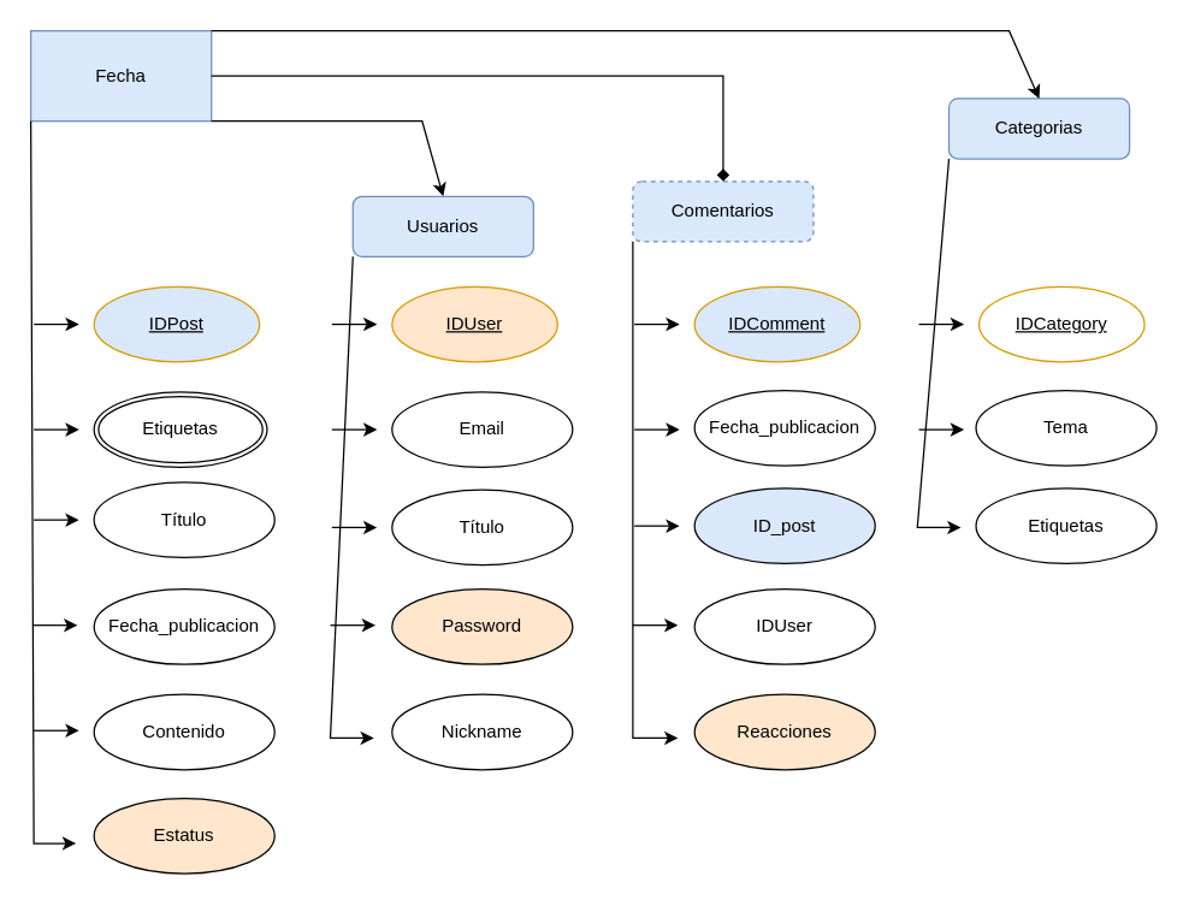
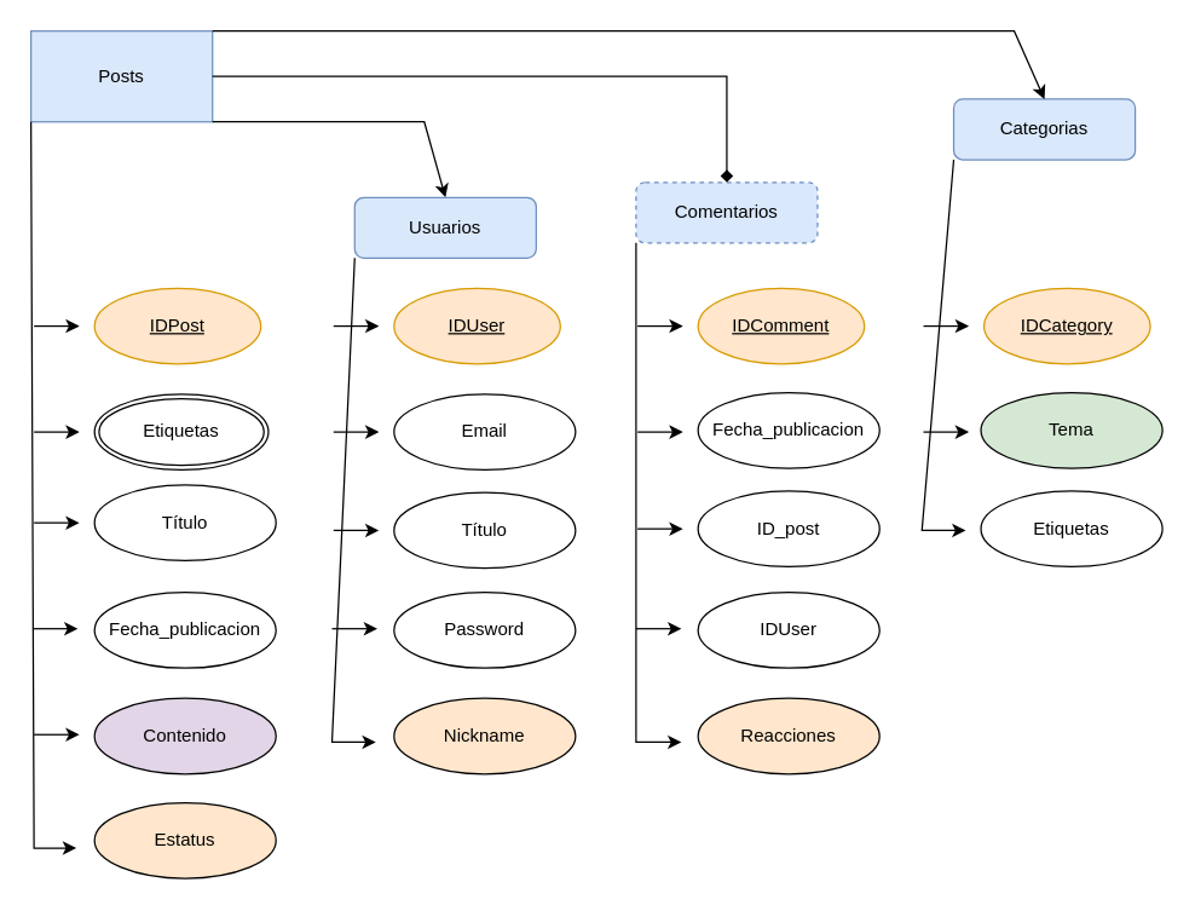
- <mxCell id="2" value="&lt;font color=&quot;#000000&quot;&gt;Fecha&lt;/font&gt;" style="rounded=0;whiteSpace=wrap;html=1;fillColor=#dae8fc;strokeColor=#6c8ebf;" vertex="1" parent="1"><mxGeometry x="20" y="20" width="120" height="60" as="geometry" /></mxCell>
+ <mxCell id="2" value="&lt;font color=&quot;#000000&quot;&gt;Posts&lt;/font&gt;" style="rounded=0;whiteSpace=wrap;html=1;fillColor=#dae8fc;strokeColor=#6c8ebf;" vertex="1" parent="1"><mxGeometry x="20" y="20" width="120" height="60" as="geometry" /></mxCell>
- <mxCell id="3" value="&lt;font color=&quot;#000000&quot;&gt;&lt;u&gt;IDPost&lt;/u&gt;&lt;/font&gt;" style="ellipse;whiteSpace=wrap;html=1;fillColor=#dae8fc;strokeColor=#d79b00;" vertex="1" parent="1"><mxGeometry x="62" y="190" width="110" height="50" as="geometry" /></mxCell>
+ <mxCell id="3" value="&lt;font color=&quot;#000000&quot;&gt;&lt;u&gt;IDPost&lt;/u&gt;&lt;/font&gt;" style="ellipse;whiteSpace=wrap;html=1;fillColor=#ffe6cc;strokeColor=#d79b00;" vertex="1" parent="1"><mxGeometry x="62" y="190" width="110" height="50" as="geometry" /></mxCell>
- <mxCell id="24" value="&lt;font color=&quot;#000000&quot;&gt;&lt;u&gt;IDComment&lt;/u&gt;&lt;/font&gt;" style="ellipse;whiteSpace=wrap;html=1;fillColor=#dae8fc;strokeColor=#d79b00;" vertex="1" parent="1"><mxGeometry x="461" y="190" width="110" height="50" as="geometry" /></mxCell>
+ <mxCell id="24" value="&lt;font color=&quot;#000000&quot;&gt;&lt;u&gt;IDComment&lt;/u&gt;&lt;/font&gt;" style="ellipse;whiteSpace=wrap;html=1;fillColor=#ffe6cc;strokeColor=#d79b00;" vertex="1" parent="1"><mxGeometry x="461" y="190" width="110" height="50" as="geometry" /></mxCell>
- <mxCell id="33" value="&lt;font color=&quot;#000000&quot;&gt;&lt;u&gt;IDCategory&lt;/u&gt;&lt;/font&gt;" style="ellipse;whiteSpace=wrap;html=1;fillColor=#ffffff;strokeColor=#d79b00;" vertex="1" parent="1"><mxGeometry x="650" y="190" width="110" height="50" as="geometry" /></mxCell>
+ <mxCell id="33" value="&lt;font color=&quot;#000000&quot;&gt;&lt;u&gt;IDCategory&lt;/u&gt;&lt;/font&gt;" style="ellipse;whiteSpace=wrap;html=1;fillColor=#ffe6cc;strokeColor=#d79b00;" vertex="1" parent="1"><mxGeometry x="650" y="190" width="110" height="50" as="geometry" /></mxCell>
- <mxCell id="37" value="Tema" style="ellipse;whiteSpace=wrap;html=1;" vertex="1" parent="1"><mxGeometry x="648" y="259" width="120" height="50" as="geometry" /></mxCell>
+ <mxCell id="37" value="Tema" style="ellipse;whiteSpace=wrap;html=1;fillColor=#d5e8d4;" vertex="1" parent="1"><mxGeometry x="648" y="259" width="120" height="50" as="geometry" /></mxCell>
- <mxCell id="29" value="&lt;div&gt;ID_post&lt;/div&gt;" style="ellipse;whiteSpace=wrap;html=1;fillColor=#dae8fc;" vertex="1" parent="1"><mxGeometry x="461" y="324" width="120" height="50" as="geometry" /></mxCell>
+ <mxCell id="29" value="&lt;div&gt;ID_post&lt;/div&gt;" style="ellipse;whiteSpace=wrap;html=1;" vertex="1" parent="1"><mxGeometry x="461" y="324" width="120" height="50" as="geometry" /></mxCell>
- <mxCell id="21" value="Password" style="ellipse;whiteSpace=wrap;html=1;fillColor=#ffe6cc;" vertex="1" parent="1"><mxGeometry x="260" y="391" width="120" height="50" as="geometry" /></mxCell>
+ <mxCell id="21" value="Password" style="ellipse;whiteSpace=wrap;html=1;" vertex="1" parent="1"><mxGeometry x="260" y="391" width="120" height="50" as="geometry" /></mxCell>
- <mxCell id="11" value="Contenido" style="ellipse;whiteSpace=wrap;html=1;" vertex="1" parent="1"><mxGeometry x="62" y="461" width="120" height="50" as="geometry" /></mxCell>
+ <mxCell id="11" value="Contenido" style="ellipse;whiteSpace=wrap;html=1;fillColor=#e1d5e7;" vertex="1" parent="1"><mxGeometry x="62" y="461" width="120" height="50" as="geometry" /></mxCell>
- <mxCell id="22" value="&lt;div&gt;Nickname&lt;/div&gt;" style="ellipse;whiteSpace=wrap;html=1;" vertex="1" parent="1"><mxGeometry x="260" y="461" width="120" height="50" as="geometry" /></mxCell>
+ <mxCell id="22" value="&lt;div&gt;Nickname&lt;/div&gt;" style="ellipse;whiteSpace=wrap;html=1;fillColor=#ffe6cc;" vertex="1" parent="1"><mxGeometry x="260" y="461" width="120" height="50" as="geometry" /></mxCell>
